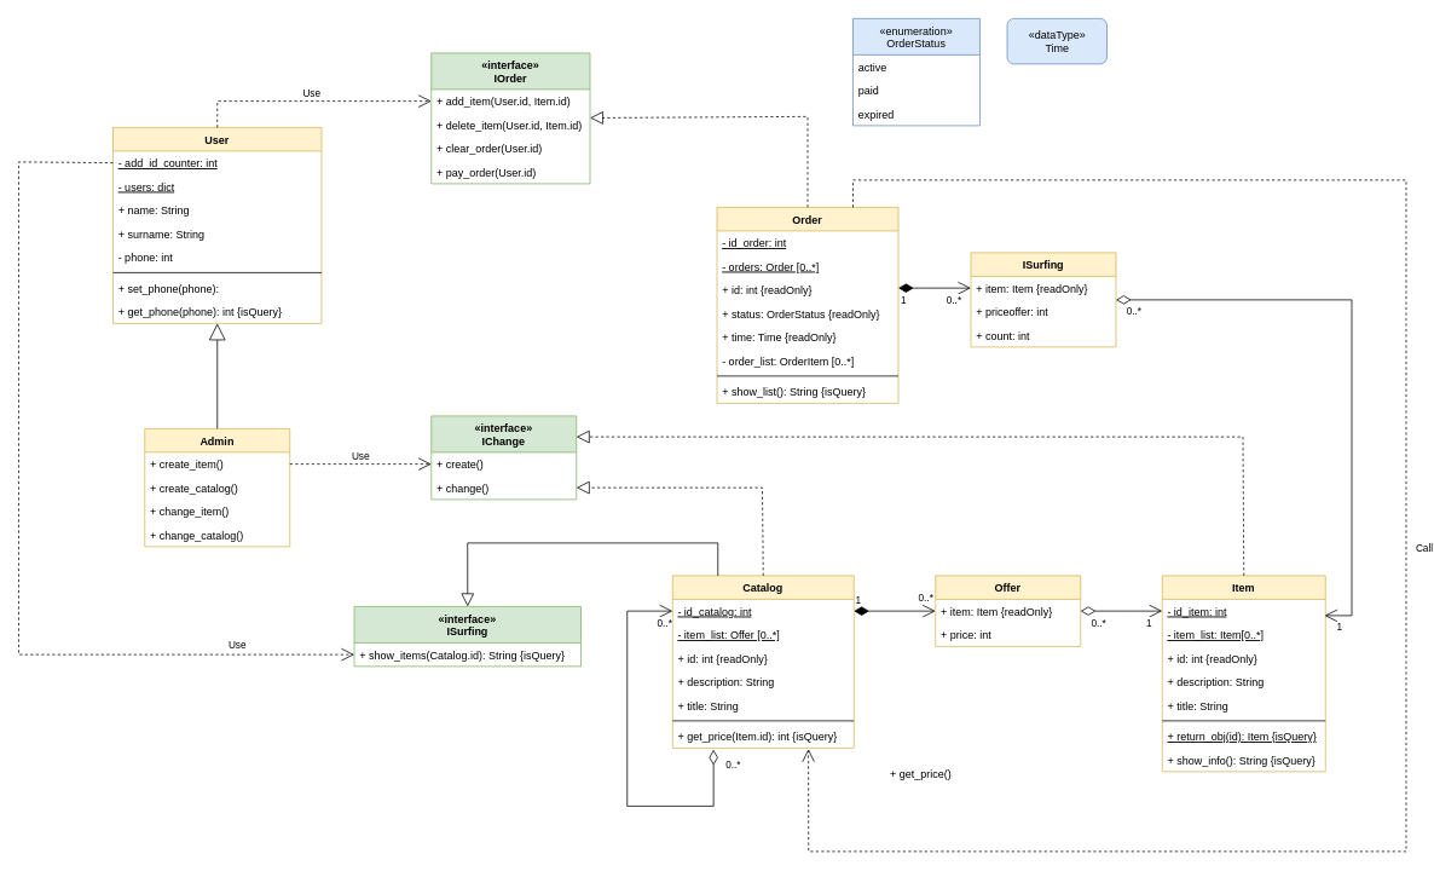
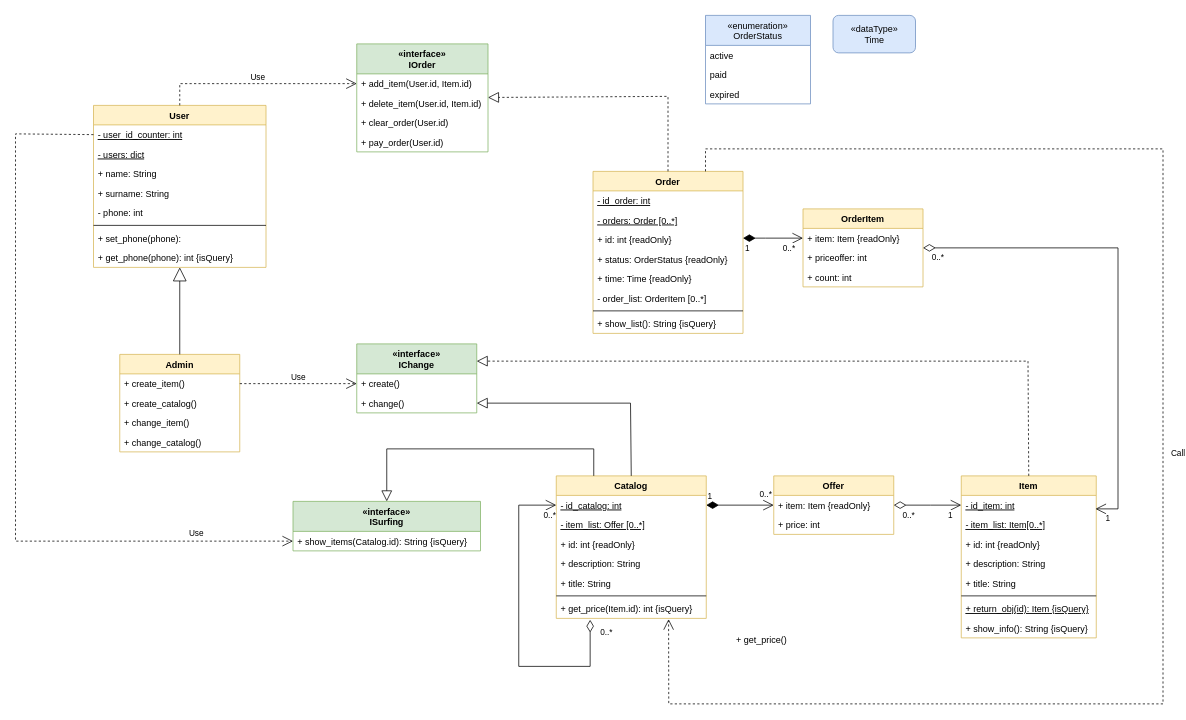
- <mxCell id="3" value="- add_id_counter: int" style="text;strokeColor=none;fillColor=none;align=left;verticalAlign=top;spacingLeft=4;spacingRight=4;overflow=hidden;rotatable=0;points=[[0,0.5],[1,0.5]];portConstraint=eastwest;fontStyle=4" parent="2" vertex="1"><mxGeometry y="26" width="230" height="26" as="geometry" /></mxCell>
+ <mxCell id="3" value="- user_id_counter: int" style="text;strokeColor=none;fillColor=none;align=left;verticalAlign=top;spacingLeft=4;spacingRight=4;overflow=hidden;rotatable=0;points=[[0,0.5],[1,0.5]];portConstraint=eastwest;fontStyle=4" parent="2" vertex="1"><mxGeometry y="26" width="230" height="26" as="geometry" /></mxCell>
- <mxCell id="46" value="ISurfing" style="swimlane;fontStyle=1;align=center;verticalAlign=top;childLayout=stackLayout;horizontal=1;startSize=26;horizontalStack=0;resizeParent=1;resizeParentMax=0;resizeLast=0;collapsible=1;marginBottom=0;fillColor=#fff2cc;strokeColor=#d6b656;" parent="1" vertex="1"><mxGeometry x="1070" y="278" width="160" height="104" as="geometry" /></mxCell>
+ <mxCell id="46" value="OrderItem" style="swimlane;fontStyle=1;align=center;verticalAlign=top;childLayout=stackLayout;horizontal=1;startSize=26;horizontalStack=0;resizeParent=1;resizeParentMax=0;resizeLast=0;collapsible=1;marginBottom=0;fillColor=#fff2cc;strokeColor=#d6b656;" parent="1" vertex="1"><mxGeometry x="1070" y="278" width="160" height="104" as="geometry" /></mxCell>
- <mxCell id="67" value="" style="endArrow=block;dashed=1;endFill=0;endSize=12;html=1;rounded=0;exitX=0.5;exitY=0;exitDx=0;exitDy=0;entryX=1;entryY=0.5;entryDx=0;entryDy=0;" parent="1" source="35" target="65" edge="1"><mxGeometry width="160" relative="1" as="geometry"><mxPoint x="710" y="448" as="sourcePoint" /><mxPoint x="870" y="448" as="targetPoint" /><Array as="points"><mxPoint x="840" y="537" /></Array></mxGeometry></mxCell>
+ <mxCell id="67" value="" style="endArrow=block;dashed=0;endFill=0;endSize=12;html=1;rounded=0;exitX=0.5;exitY=0;exitDx=0;exitDy=0;entryX=1;entryY=0.5;entryDx=0;entryDy=0;" parent="1" source="35" target="65" edge="1"><mxGeometry width="160" relative="1" as="geometry"><mxPoint x="710" y="448" as="sourcePoint" /><mxPoint x="870" y="448" as="targetPoint" /><Array as="points"><mxPoint x="840" y="537" /></Array></mxGeometry></mxCell>
